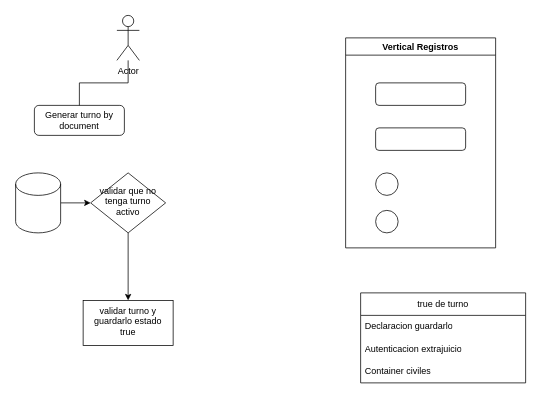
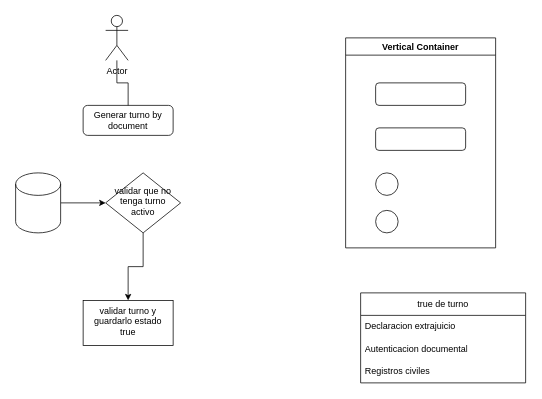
- <mxCell id="6" value="Actor" style="shape=umlActor;verticalLabelPosition=bottom;verticalAlign=top;html=1;outlineConnect=0;" vertex="1" parent="1"><mxGeometry x="155" y="20" width="30" height="60" as="geometry" /></mxCell>
+ <mxCell id="6" value="Actor" style="shape=umlActor;verticalLabelPosition=bottom;verticalAlign=top;html=1;outlineConnect=0;" vertex="1" parent="1"><mxGeometry x="140" y="20" width="30" height="60" as="geometry" /></mxCell>
- <mxCell id="14" value="Vertical Registros" style="swimlane;whiteSpace=wrap;html=1;" vertex="1" parent="1"><mxGeometry x="460" y="50" width="200" height="280" as="geometry" /></mxCell>
+ <mxCell id="14" value="Vertical Container" style="swimlane;whiteSpace=wrap;html=1;" vertex="1" parent="1"><mxGeometry x="460" y="50" width="200" height="280" as="geometry" /></mxCell>
- <mxCell id="2" value="Generar turno by document" style="rounded=1;whiteSpace=wrap;html=1;fontSize=12;glass=0;strokeWidth=1;shadow=0;" parent="1" vertex="1"><mxGeometry x="45" y="140" width="120" height="40" as="geometry" /></mxCell>
+ <mxCell id="2" value="Generar turno by document" style="rounded=1;whiteSpace=wrap;html=1;fontSize=12;glass=0;strokeWidth=1;shadow=0;" parent="1" vertex="1"><mxGeometry x="110" y="140" width="120" height="40" as="geometry" /></mxCell>
- <mxCell id="4" value="validar que no tenga turno activo" style="rhombus;whiteSpace=wrap;html=1;shadow=0;fontFamily=Helvetica;fontSize=12;align=center;strokeWidth=1;spacing=6;spacingTop=-4;" parent="1" vertex="1"><mxGeometry x="120" y="230" width="100" height="80" as="geometry" /></mxCell>
+ <mxCell id="4" value="validar que no tenga turno activo" style="rhombus;whiteSpace=wrap;html=1;shadow=0;fontFamily=Helvetica;fontSize=12;align=center;strokeWidth=1;spacing=6;spacingTop=-4;" parent="1" vertex="1"><mxGeometry x="140" y="230" width="100" height="80" as="geometry" /></mxCell>
- <mxCell id="11" value="Declaracion guardarlo" style="text;strokeColor=none;fillColor=none;align=left;verticalAlign=middle;spacingLeft=4;spacingRight=4;overflow=hidden;points=[[0,0.5],[1,0.5]];portConstraint=eastwest;rotatable=0;whiteSpace=wrap;html=1;" vertex="1" parent="10"><mxGeometry y="30" width="220" height="30" as="geometry" /></mxCell>
+ <mxCell id="11" value="Declaracion extrajuicio" style="text;strokeColor=none;fillColor=none;align=left;verticalAlign=middle;spacingLeft=4;spacingRight=4;overflow=hidden;points=[[0,0.5],[1,0.5]];portConstraint=eastwest;rotatable=0;whiteSpace=wrap;html=1;" vertex="1" parent="10"><mxGeometry y="30" width="220" height="30" as="geometry" /></mxCell>
- <mxCell id="12" value="Autenticacion extrajuicio" style="text;strokeColor=none;fillColor=none;align=left;verticalAlign=middle;spacingLeft=4;spacingRight=4;overflow=hidden;points=[[0,0.5],[1,0.5]];portConstraint=eastwest;rotatable=0;whiteSpace=wrap;html=1;" vertex="1" parent="10"><mxGeometry y="60" width="220" height="30" as="geometry" /></mxCell>
+ <mxCell id="12" value="Autenticacion documental" style="text;strokeColor=none;fillColor=none;align=left;verticalAlign=middle;spacingLeft=4;spacingRight=4;overflow=hidden;points=[[0,0.5],[1,0.5]];portConstraint=eastwest;rotatable=0;whiteSpace=wrap;html=1;" vertex="1" parent="10"><mxGeometry y="60" width="220" height="30" as="geometry" /></mxCell>
- <mxCell id="13" value="Container civiles" style="text;strokeColor=none;fillColor=none;align=left;verticalAlign=middle;spacingLeft=4;spacingRight=4;overflow=hidden;points=[[0,0.5],[1,0.5]];portConstraint=eastwest;rotatable=0;whiteSpace=wrap;html=1;" vertex="1" parent="10"><mxGeometry y="90" width="220" height="30" as="geometry" /></mxCell>
+ <mxCell id="13" value="Registros civiles" style="text;strokeColor=none;fillColor=none;align=left;verticalAlign=middle;spacingLeft=4;spacingRight=4;overflow=hidden;points=[[0,0.5],[1,0.5]];portConstraint=eastwest;rotatable=0;whiteSpace=wrap;html=1;" vertex="1" parent="10"><mxGeometry y="90" width="220" height="30" as="geometry" /></mxCell>
